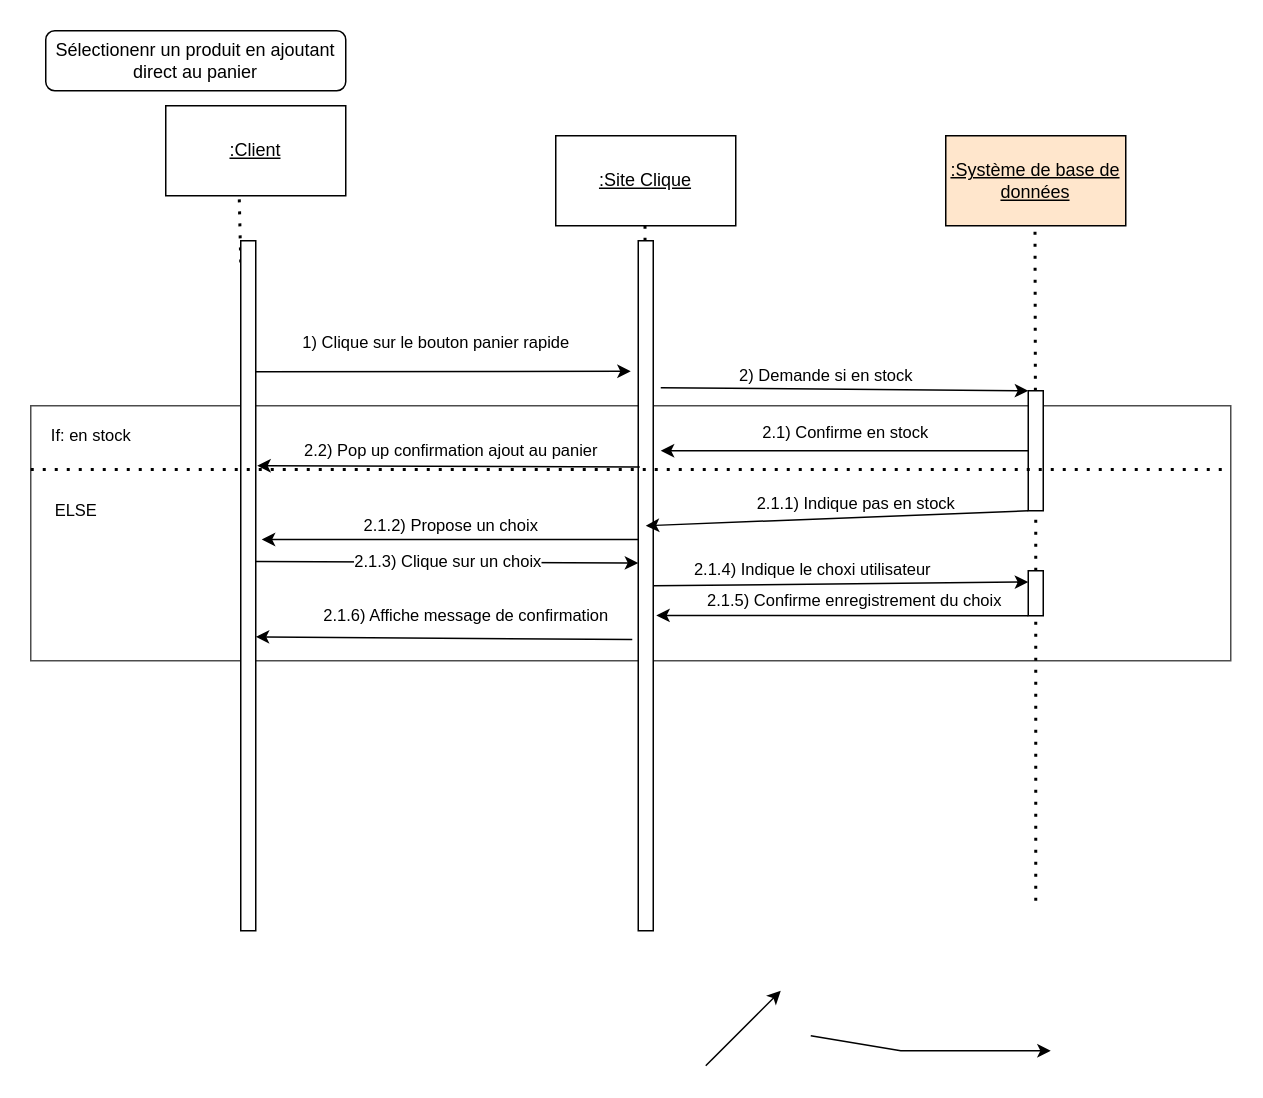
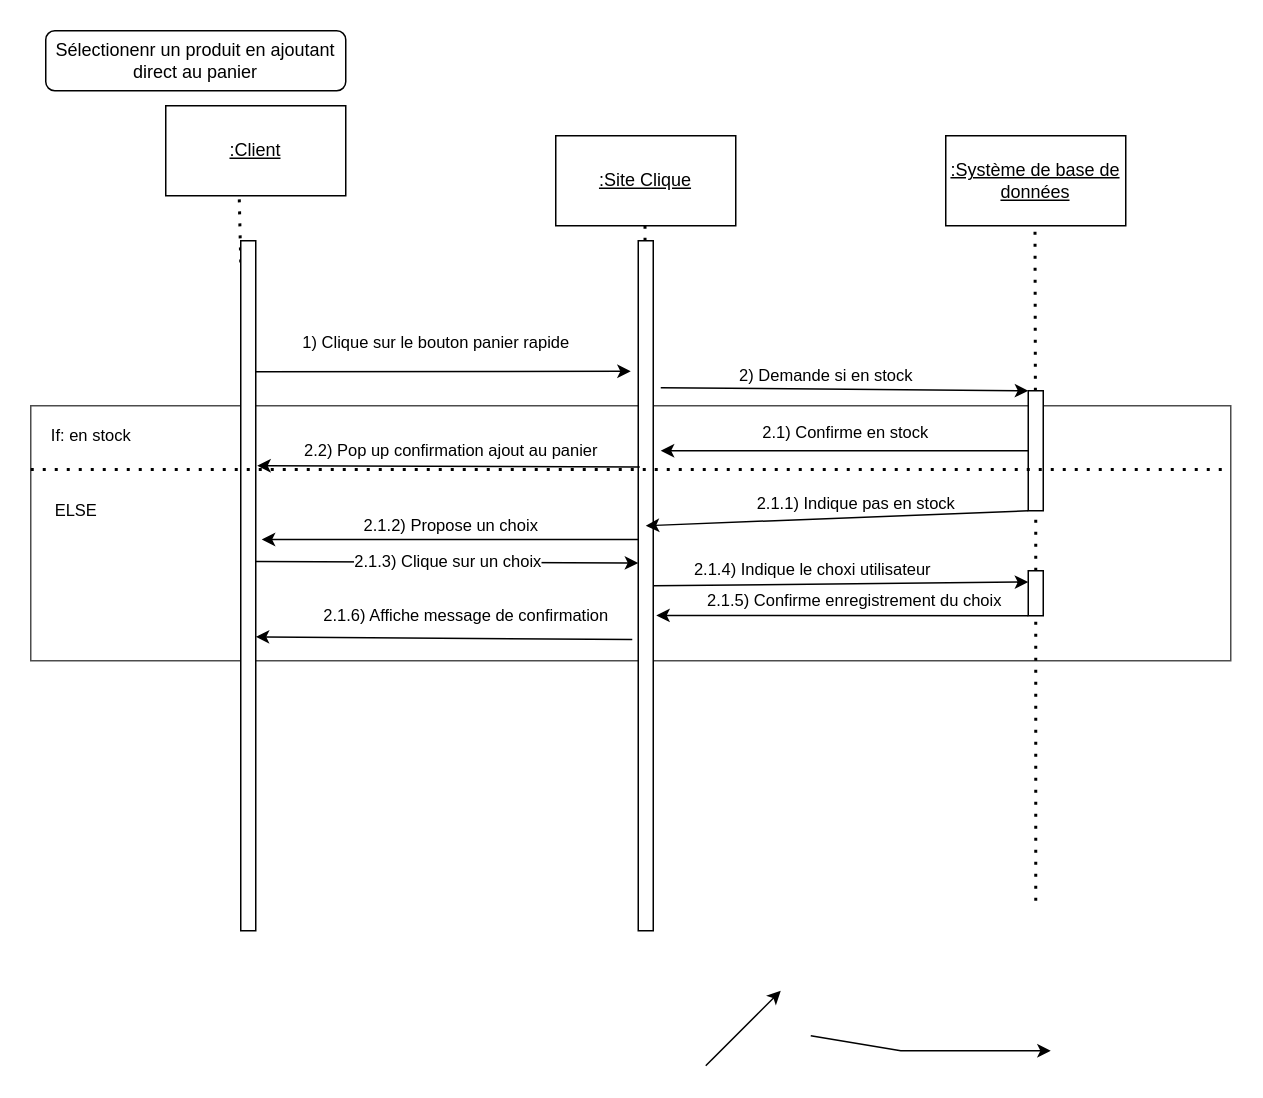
- <mxCell id="5" value="&lt;u&gt;:Système de base de données&lt;/u&gt;" style="rounded=0;whiteSpace=wrap;html=1;fillColor=#ffe6cc;" vertex="1" parent="1"><mxGeometry x="630" y="90" width="120" height="60" as="geometry" /></mxCell>
+ <mxCell id="5" value="&lt;u&gt;:Système de base de données&lt;/u&gt;" style="rounded=0;whiteSpace=wrap;html=1;" vertex="1" parent="1"><mxGeometry x="630" y="90" width="120" height="60" as="geometry" /></mxCell>
